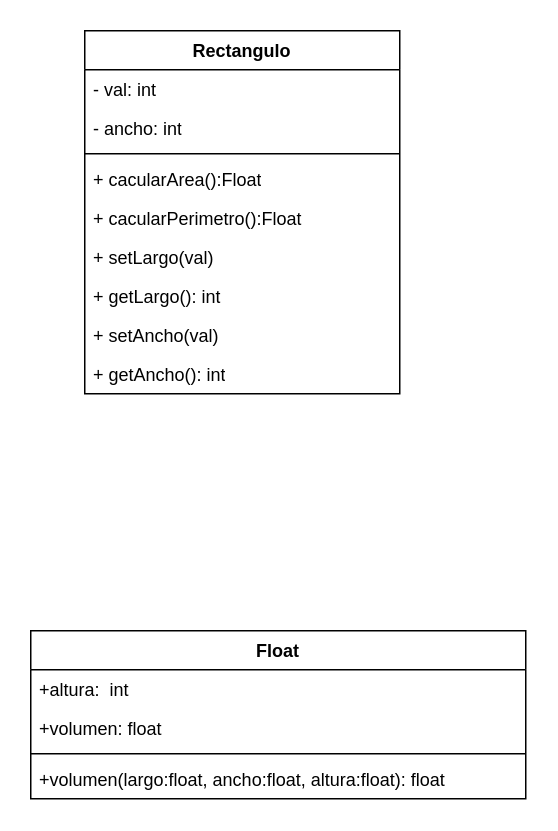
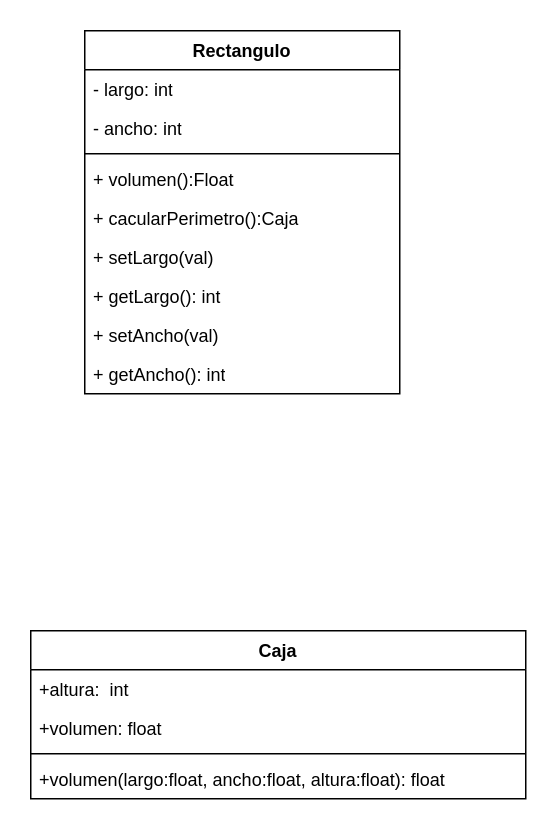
- <mxCell id="3" value="- val: int" style="text;strokeColor=none;fillColor=none;align=left;verticalAlign=top;spacingLeft=4;spacingRight=4;overflow=hidden;rotatable=0;points=[[0,0.5],[1,0.5]];portConstraint=eastwest;whiteSpace=wrap;html=1;" parent="2" vertex="1"><mxGeometry y="26" width="210" height="26" as="geometry" /></mxCell>
+ <mxCell id="3" value="- largo: int" style="text;strokeColor=none;fillColor=none;align=left;verticalAlign=top;spacingLeft=4;spacingRight=4;overflow=hidden;rotatable=0;points=[[0,0.5],[1,0.5]];portConstraint=eastwest;whiteSpace=wrap;html=1;" parent="2" vertex="1"><mxGeometry y="26" width="210" height="26" as="geometry" /></mxCell>
- <mxCell id="6" value="+ cacularArea():Float" style="text;strokeColor=none;fillColor=none;align=left;verticalAlign=top;spacingLeft=4;spacingRight=4;overflow=hidden;rotatable=0;points=[[0,0.5],[1,0.5]];portConstraint=eastwest;whiteSpace=wrap;html=1;" parent="2" vertex="1"><mxGeometry y="86" width="210" height="26" as="geometry" /></mxCell>
+ <mxCell id="6" value="+ volumen():Float" style="text;strokeColor=none;fillColor=none;align=left;verticalAlign=top;spacingLeft=4;spacingRight=4;overflow=hidden;rotatable=0;points=[[0,0.5],[1,0.5]];portConstraint=eastwest;whiteSpace=wrap;html=1;" parent="2" vertex="1"><mxGeometry y="86" width="210" height="26" as="geometry" /></mxCell>
- <mxCell id="7" value="+ cacularPerimetro():Float" style="text;strokeColor=none;fillColor=none;align=left;verticalAlign=top;spacingLeft=4;spacingRight=4;overflow=hidden;rotatable=0;points=[[0,0.5],[1,0.5]];portConstraint=eastwest;whiteSpace=wrap;html=1;" parent="2" vertex="1"><mxGeometry y="112" width="210" height="26" as="geometry" /></mxCell>
+ <mxCell id="7" value="+ cacularPerimetro():Caja" style="text;strokeColor=none;fillColor=none;align=left;verticalAlign=top;spacingLeft=4;spacingRight=4;overflow=hidden;rotatable=0;points=[[0,0.5],[1,0.5]];portConstraint=eastwest;whiteSpace=wrap;html=1;" parent="2" vertex="1"><mxGeometry y="112" width="210" height="26" as="geometry" /></mxCell>
- <mxCell id="12" value="Float" style="swimlane;fontStyle=1;align=center;verticalAlign=top;childLayout=stackLayout;horizontal=1;startSize=26;horizontalStack=0;resizeParent=1;resizeParentMax=0;resizeLast=0;collapsible=1;marginBottom=0;whiteSpace=wrap;html=1;" vertex="1" parent="1"><mxGeometry x="20" y="420" width="330" height="112" as="geometry" /></mxCell>
+ <mxCell id="12" value="Caja" style="swimlane;fontStyle=1;align=center;verticalAlign=top;childLayout=stackLayout;horizontal=1;startSize=26;horizontalStack=0;resizeParent=1;resizeParentMax=0;resizeLast=0;collapsible=1;marginBottom=0;whiteSpace=wrap;html=1;" vertex="1" parent="1"><mxGeometry x="20" y="420" width="330" height="112" as="geometry" /></mxCell>
